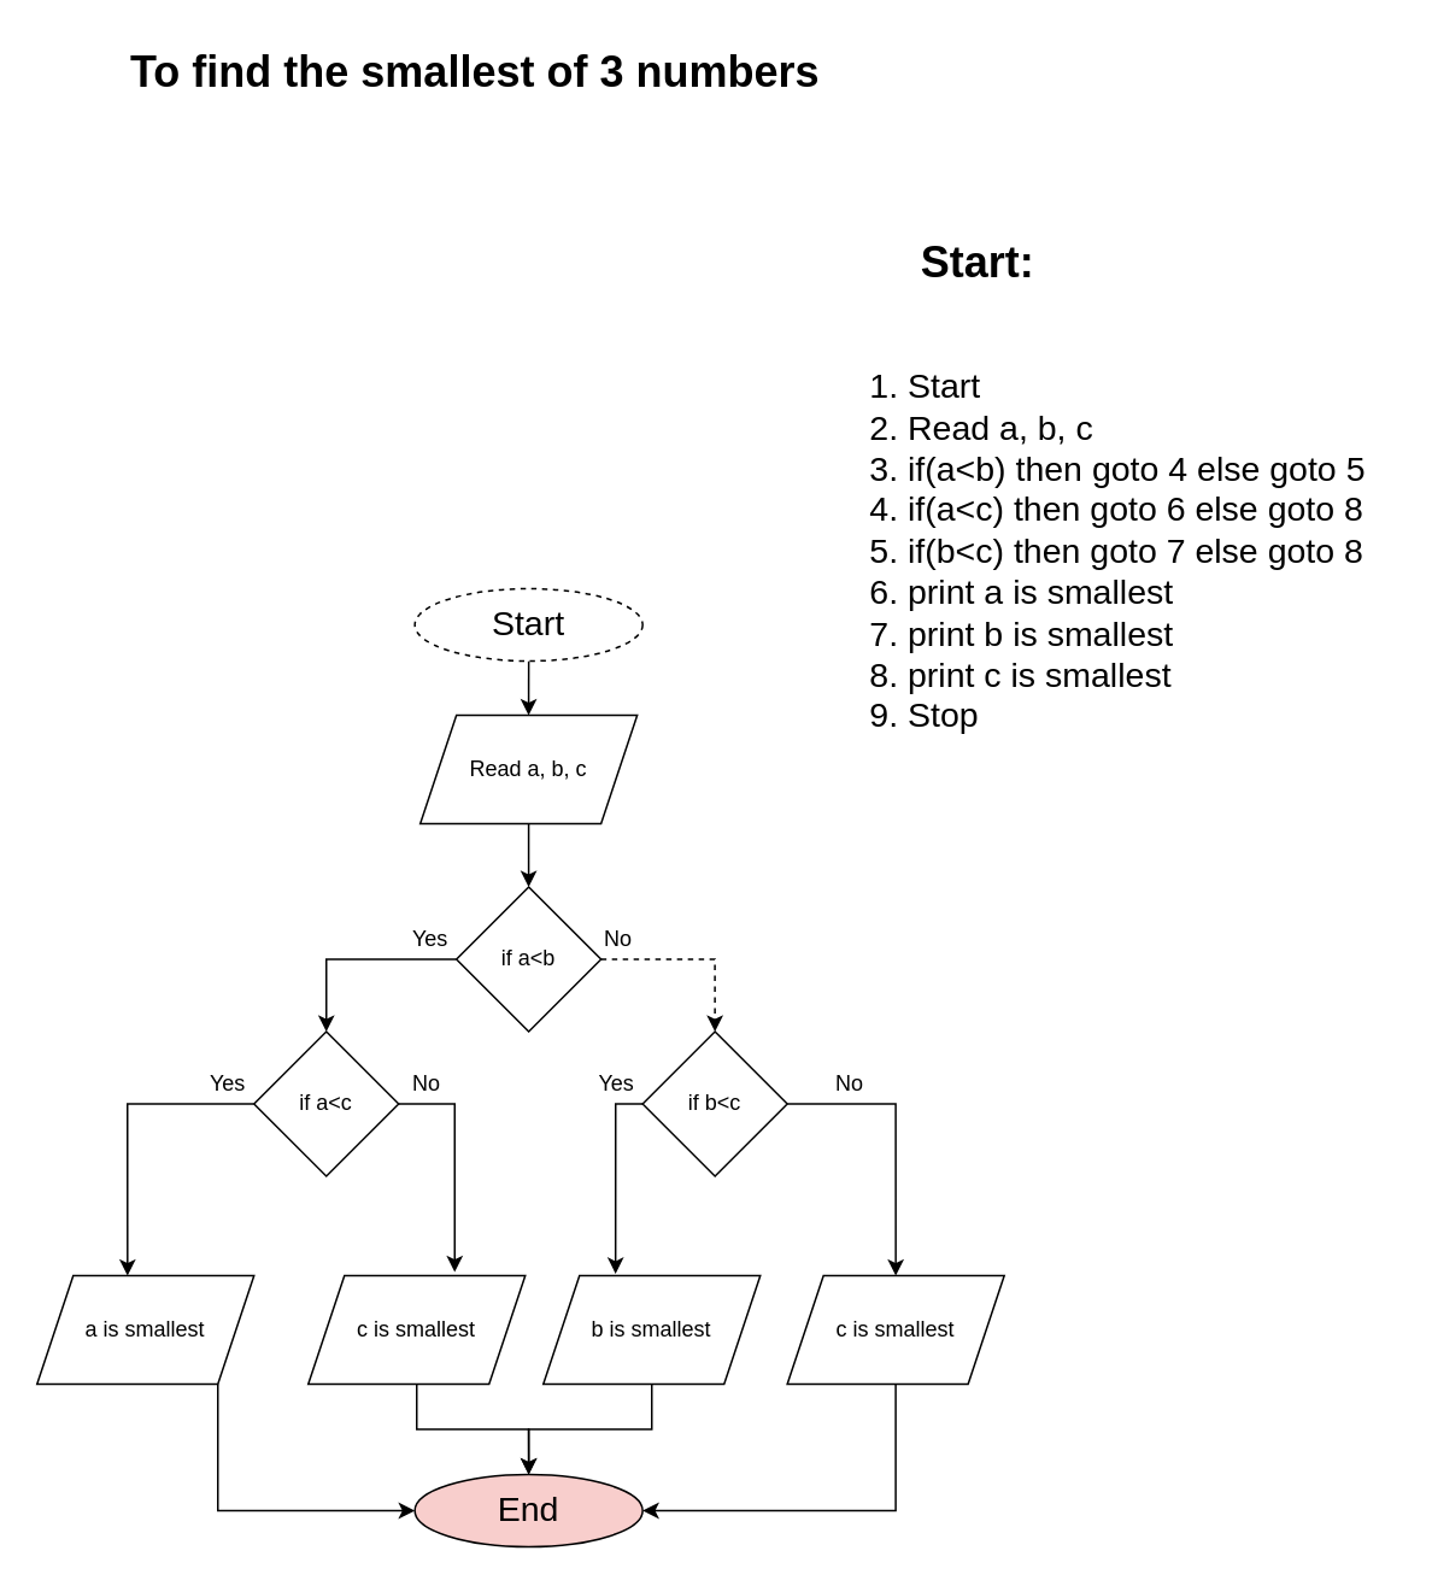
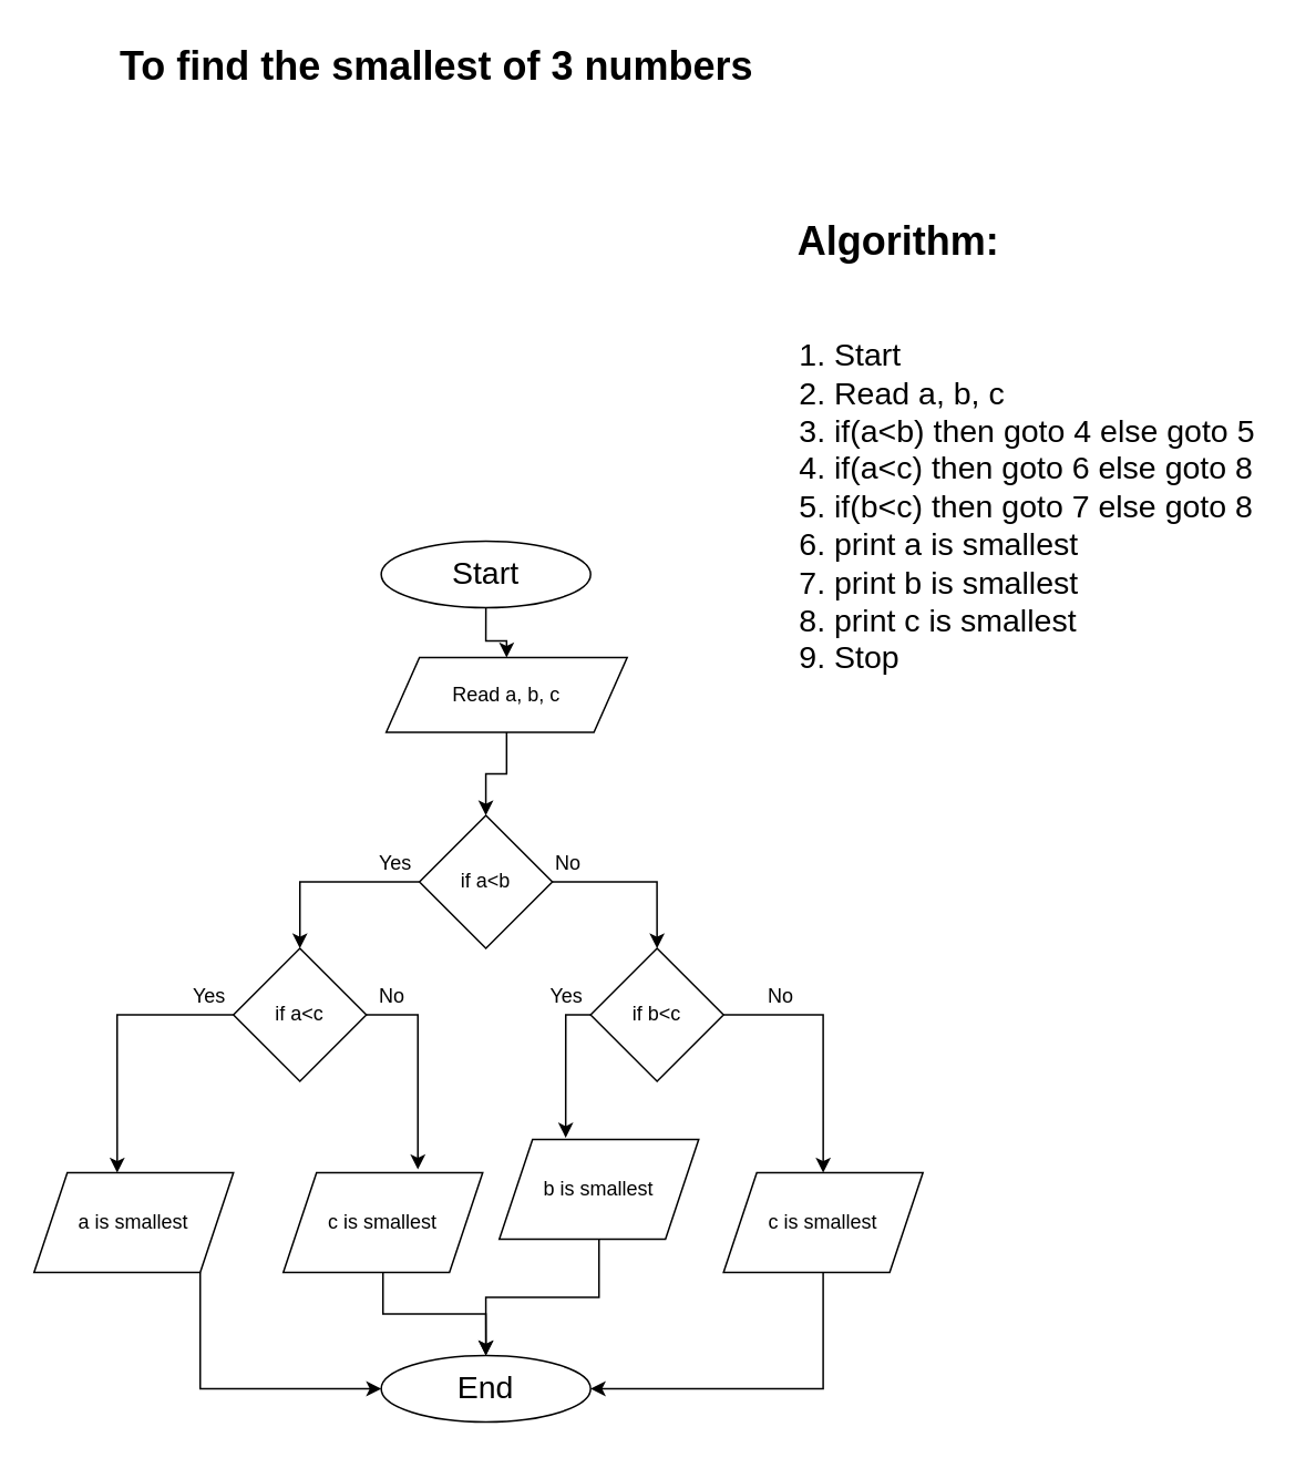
- <mxCell id="4" value="Start:" style="text;strokeColor=none;fillColor=none;html=1;fontSize=24;fontStyle=1;verticalAlign=middle;align=center;" parent="1" vertex="1"><mxGeometry x="490" y="125" width="100" height="40" as="geometry" /></mxCell>
+ <mxCell id="4" value="Algorithm:" style="text;strokeColor=none;fillColor=none;html=1;fontSize=24;fontStyle=1;verticalAlign=middle;align=center;" parent="1" vertex="1"><mxGeometry x="490" y="125" width="100" height="40" as="geometry" /></mxCell>
- <mxCell id="3" value="&lt;font style=&quot;font-size: 19px;&quot;&gt;Start&lt;/font&gt;" style="ellipse;whiteSpace=wrap;html=1;dashed=1;" parent="1" vertex="1"><mxGeometry x="228.94" y="325" width="126" height="40" as="geometry" /></mxCell>
+ <mxCell id="3" value="&lt;font style=&quot;font-size: 19px;&quot;&gt;Start&lt;/font&gt;" style="ellipse;whiteSpace=wrap;html=1;" parent="1" vertex="1"><mxGeometry x="228.94" y="325" width="126" height="40" as="geometry" /></mxCell>
- <mxCell id="8" value="Read a, b, c" style="shape=parallelogram;perimeter=parallelogramPerimeter;whiteSpace=wrap;html=1;fixedSize=1;" parent="1" vertex="1"><mxGeometry x="231.94" y="395" width="120" height="60" as="geometry" /></mxCell>
+ <mxCell id="8" value="Read a, b, c" style="shape=parallelogram;perimeter=parallelogramPerimeter;whiteSpace=wrap;html=1;fixedSize=1;" parent="1" vertex="1"><mxGeometry x="231.94" y="395" width="145" height="45" as="geometry" /></mxCell>
- <mxCell id="10" style="edgeStyle=orthogonalEdgeStyle;rounded=0;orthogonalLoop=1;jettySize=auto;html=1;entryX=0.5;entryY=0;entryDx=0;entryDy=0;dashed=1;" edge="1" parent="1" source="11" target="19"><mxGeometry relative="1" as="geometry" /></mxCell>
+ <mxCell id="10" style="edgeStyle=orthogonalEdgeStyle;rounded=0;orthogonalLoop=1;jettySize=auto;html=1;entryX=0.5;entryY=0;entryDx=0;entryDy=0;" edge="1" parent="1" source="11" target="19"><mxGeometry relative="1" as="geometry" /></mxCell>
- <mxCell id="32" value="b is smallest" style="shape=parallelogram;perimeter=parallelogramPerimeter;whiteSpace=wrap;html=1;fixedSize=1;" vertex="1" parent="1"><mxGeometry x="300" y="705" width="120" height="60" as="geometry" /></mxCell>
+ <mxCell id="32" value="b is smallest" style="shape=parallelogram;perimeter=parallelogramPerimeter;whiteSpace=wrap;html=1;fixedSize=1;" vertex="1" parent="1"><mxGeometry x="300" y="685" width="120" height="60" as="geometry" /></mxCell>
- <mxCell id="26" value="&lt;span style=&quot;font-size: 19px;&quot;&gt;End&lt;/span&gt;" style="ellipse;whiteSpace=wrap;html=1;fillColor=#f8cecc;" vertex="1" parent="1"><mxGeometry x="228.94" y="815" width="126" height="40" as="geometry" /></mxCell>
+ <mxCell id="26" value="&lt;span style=&quot;font-size: 19px;&quot;&gt;End&lt;/span&gt;" style="ellipse;whiteSpace=wrap;html=1;" vertex="1" parent="1"><mxGeometry x="228.94" y="815" width="126" height="40" as="geometry" /></mxCell>
